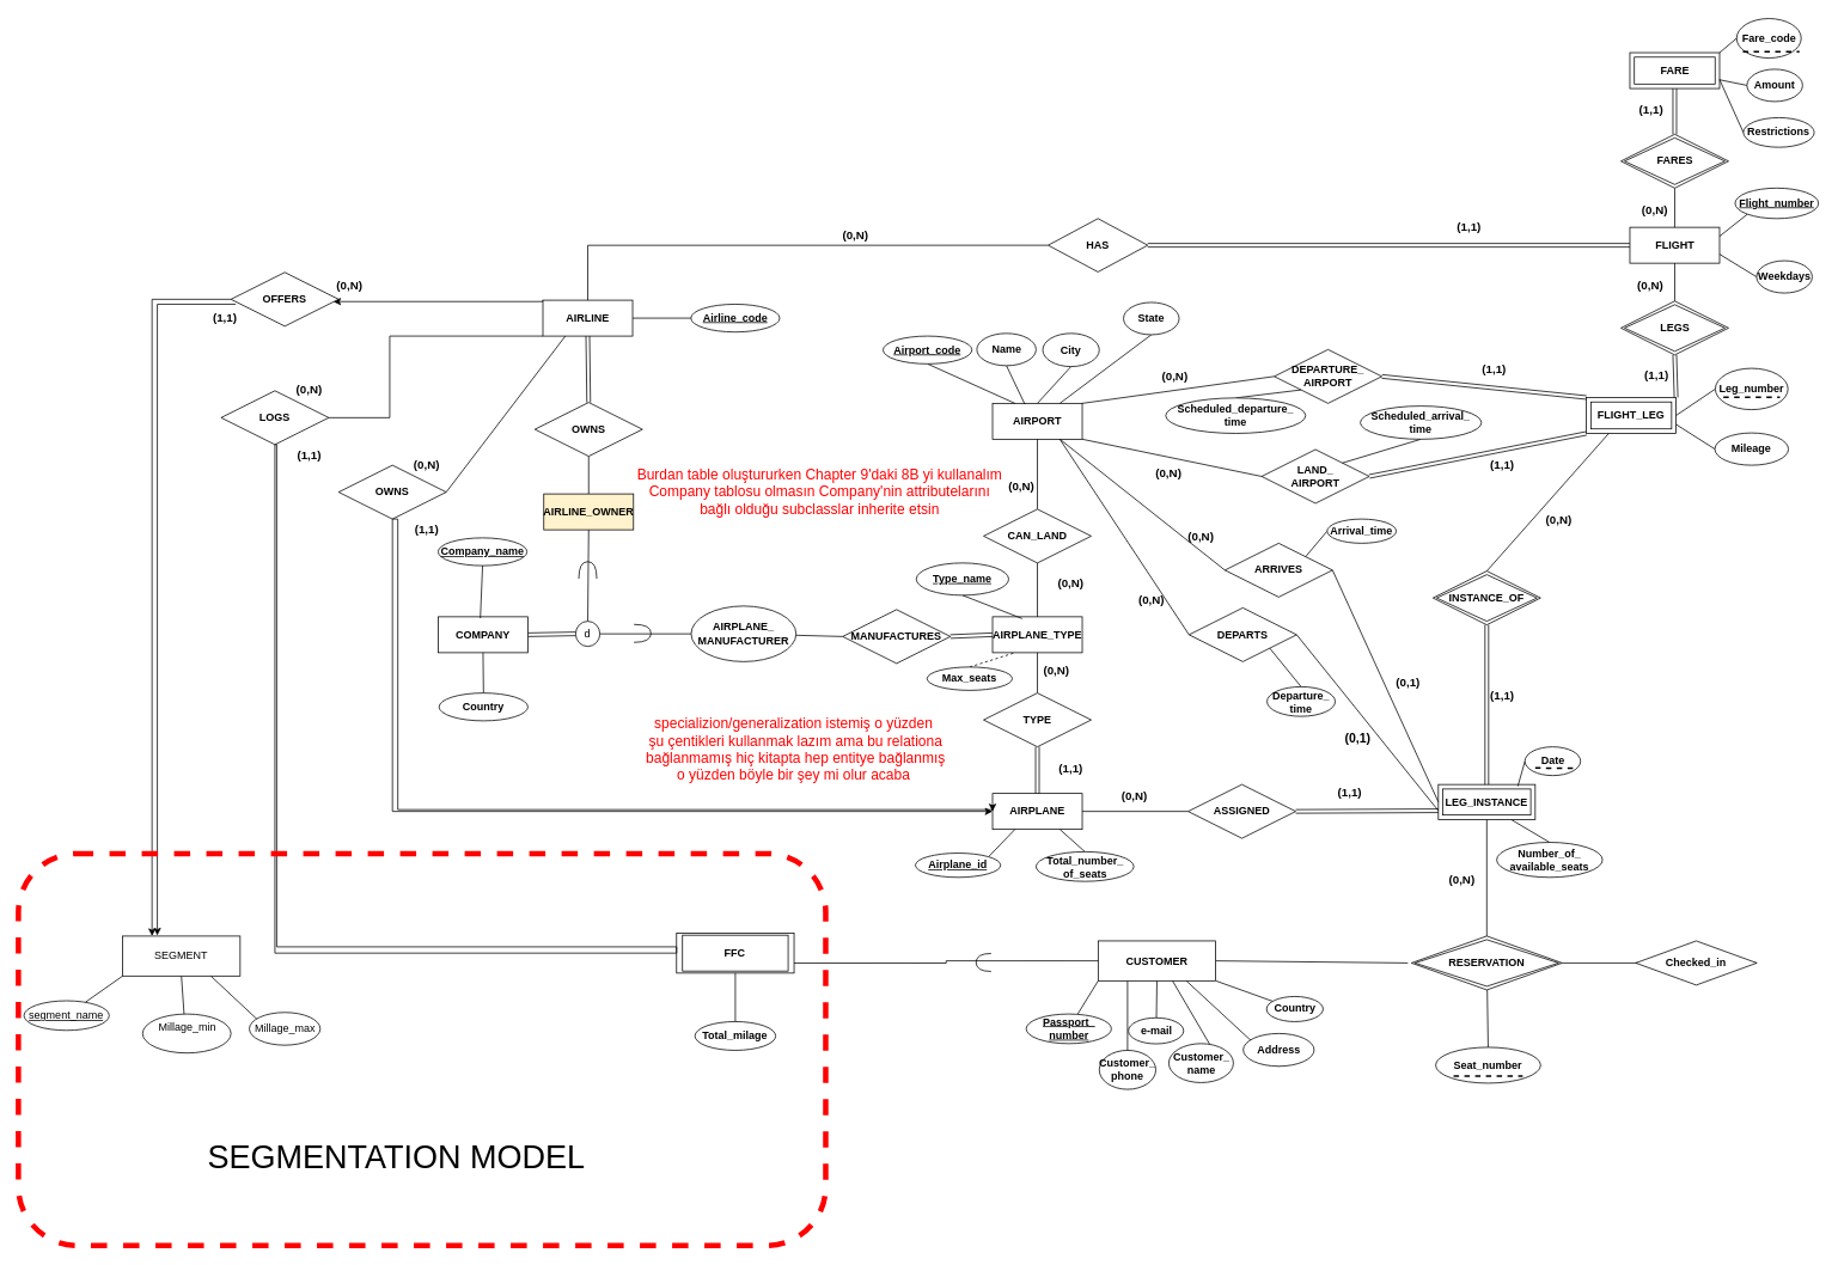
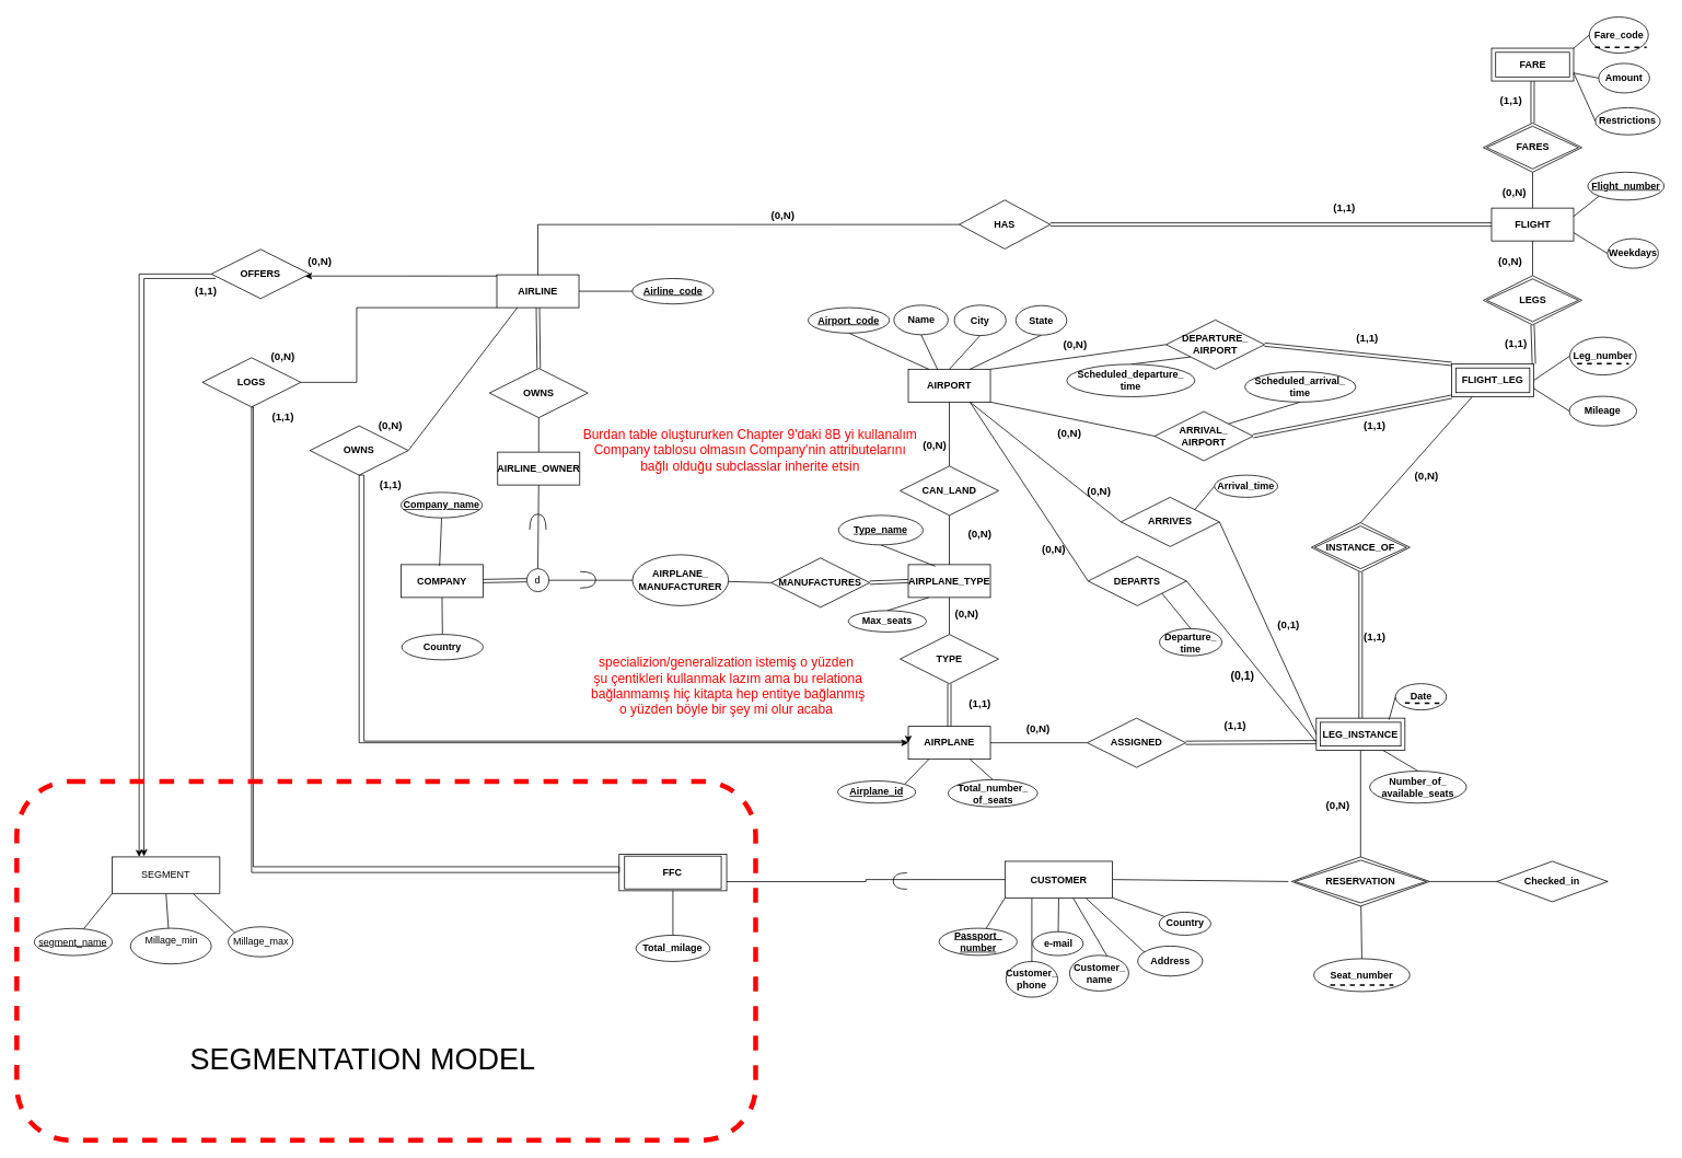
- <mxCell id="46" value="&lt;b&gt;State&lt;/b&gt;" style="ellipse;whiteSpace=wrap;html=1;align=center;" parent="1" vertex="1"><mxGeometry x="1252" y="336.5" width="62" height="36" as="geometry" /></mxCell>
+ <mxCell id="46" value="&lt;b&gt;State&lt;/b&gt;" style="ellipse;whiteSpace=wrap;html=1;align=center;" parent="1" vertex="1"><mxGeometry x="1237" y="371.5" width="62" height="36" as="geometry" /></mxCell>
- <mxCell id="15" value="&lt;b&gt;LAND_&lt;br&gt;AIRPORT&lt;/b&gt;" style="shape=rhombus;perimeter=rhombusPerimeter;whiteSpace=wrap;html=1;align=center;" parent="1" vertex="1"><mxGeometry x="1406" y="500.5" width="120" height="60" as="geometry" /></mxCell>
+ <mxCell id="15" value="&lt;b&gt;ARRIVAL_&lt;br&gt;AIRPORT&lt;/b&gt;" style="shape=rhombus;perimeter=rhombusPerimeter;whiteSpace=wrap;html=1;align=center;" parent="1" vertex="1"><mxGeometry x="1406" y="500.5" width="120" height="60" as="geometry" /></mxCell>
- <mxCell id="157" value="&lt;b&gt;AIRLINE_OWNER&lt;/b&gt;" style="whiteSpace=wrap;html=1;align=center;fillColor=#fff2cc;" parent="1" vertex="1"><mxGeometry x="605.75" y="550" width="100" height="40" as="geometry" /></mxCell>
+ <mxCell id="157" value="&lt;b&gt;AIRLINE_OWNER&lt;/b&gt;" style="whiteSpace=wrap;html=1;align=center;" parent="1" vertex="1"><mxGeometry x="605.75" y="550" width="100" height="40" as="geometry" /></mxCell>
- <mxCell id="74" style="edgeStyle=none;rounded=0;orthogonalLoop=1;jettySize=auto;html=1;exitX=0.5;exitY=0;exitDx=0;exitDy=0;entryX=0.25;entryY=1;entryDx=0;entryDy=0;endArrow=none;endFill=0;dashed=1;" parent="1" source="75" target="6" edge="1"><mxGeometry relative="1" as="geometry" /></mxCell>
+ <mxCell id="74" style="edgeStyle=none;rounded=0;orthogonalLoop=1;jettySize=auto;html=1;exitX=0.5;exitY=0;exitDx=0;exitDy=0;entryX=0.25;entryY=1;entryDx=0;entryDy=0;endArrow=none;endFill=0;" parent="1" source="75" target="6" edge="1"><mxGeometry relative="1" as="geometry" /></mxCell>
- <mxCell id="178" value="&lt;u&gt;segment_name&lt;br&gt;&lt;/u&gt;" style="ellipse;whiteSpace=wrap;html=1;align=center;" vertex="1" parent="1"><mxGeometry x="26.25" y="1115.12" width="95" height="33" as="geometry" /></mxCell>
+ <mxCell id="178" value="&lt;u&gt;segment_name&lt;br&gt;&lt;/u&gt;" style="ellipse;whiteSpace=wrap;html=1;align=center;" vertex="1" parent="1"><mxGeometry x="41.25" y="1130.12" width="95" height="33" as="geometry" /></mxCell>
